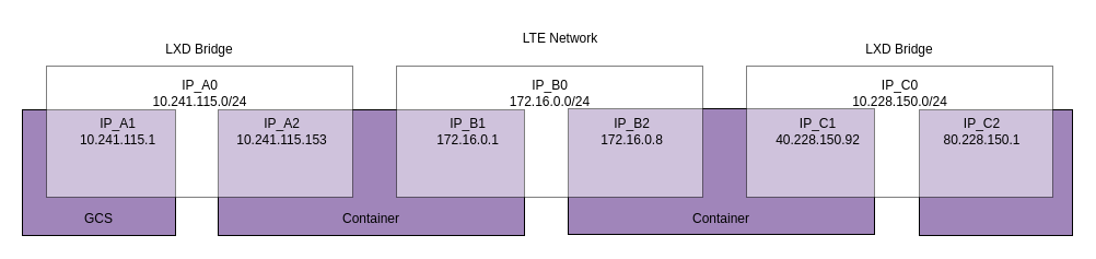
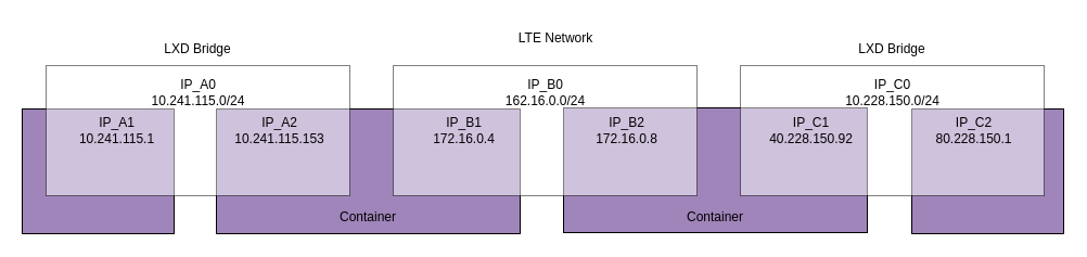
- <mxCell id="13" value="IP_B0&lt;br&gt;172.16.0.0/24" style="text;html=1;align=center;verticalAlign=middle;resizable=0;points=[];autosize=1;strokeColor=none;fillColor=none;fontStyle=0" vertex="1" parent="1"><mxGeometry x="452" y="65" width="100" height="40" as="geometry" /></mxCell>
+ <mxCell id="13" value="IP_B0&lt;br&gt;162.16.0.0/24" style="text;html=1;align=center;verticalAlign=middle;resizable=0;points=[];autosize=1;strokeColor=none;fillColor=none;fontStyle=0" vertex="1" parent="1"><mxGeometry x="452" y="65" width="100" height="40" as="geometry" /></mxCell>
- <mxCell id="11" value="IP_B1&lt;br&gt;172.16.0.1" style="text;html=1;align=center;verticalAlign=middle;resizable=0;points=[];autosize=1;strokeColor=none;fillColor=none;" vertex="1" parent="1"><mxGeometry x="387" y="100" width="80" height="40" as="geometry" /></mxCell>
+ <mxCell id="11" value="IP_B1&lt;br&gt;172.16.0.4" style="text;html=1;align=center;verticalAlign=middle;resizable=0;points=[];autosize=1;strokeColor=none;fillColor=none;" vertex="1" parent="1"><mxGeometry x="387" y="100" width="80" height="40" as="geometry" /></mxCell>
- <mxCell id="23" value="GCS" style="text;strokeColor=none;align=center;fillColor=none;html=1;verticalAlign=middle;whiteSpace=wrap;rounded=0;opacity=50;" vertex="1" parent="1"><mxGeometry x="60" y="185" width="60" height="30" as="geometry" /></mxCell>
